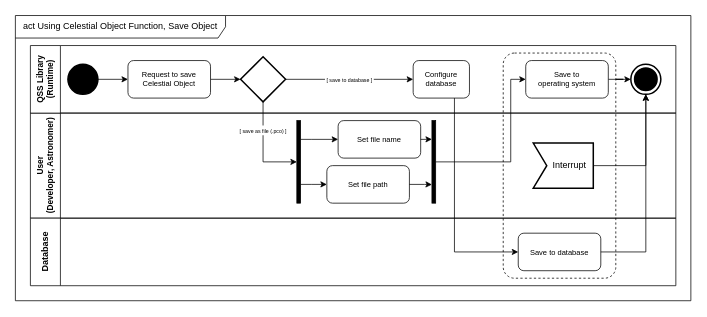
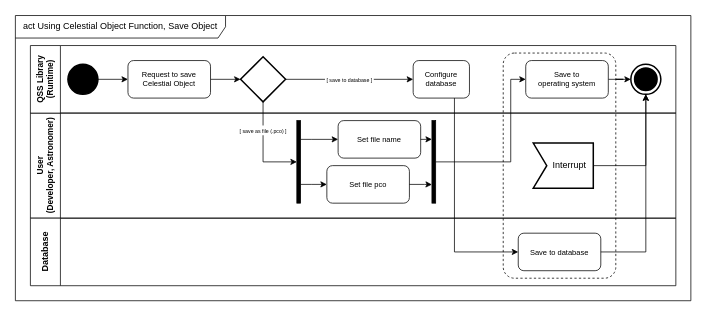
- <mxCell id="20" value="Set file path" style="shape=rect;html=1;rounded=1;whiteSpace=wrap;align=center;fontSize=10;" vertex="1" parent="1"><mxGeometry x="435" y="220" width="110" height="50" as="geometry" /></mxCell>
+ <mxCell id="20" value="Set file pco" style="shape=rect;html=1;rounded=1;whiteSpace=wrap;align=center;fontSize=10;" vertex="1" parent="1"><mxGeometry x="435" y="220" width="110" height="50" as="geometry" /></mxCell>
